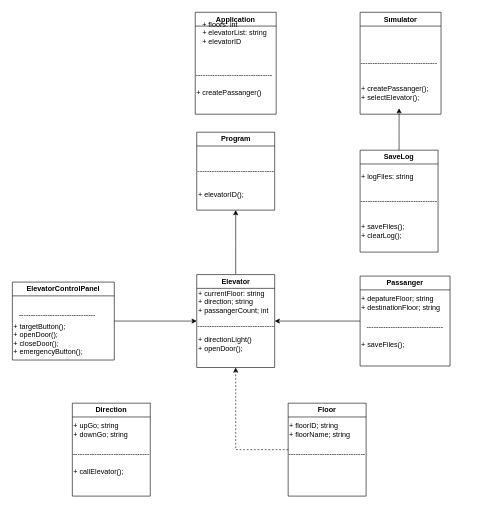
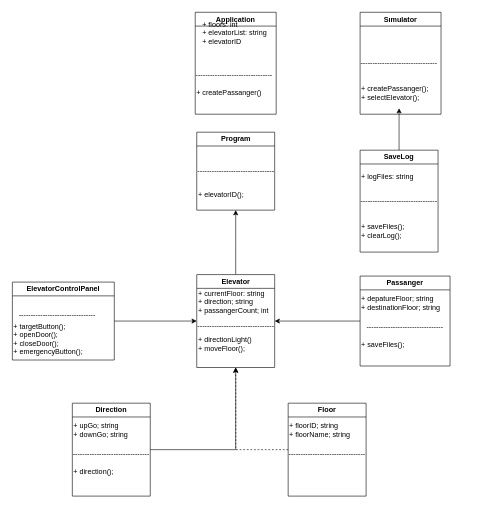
- <mxCell id="27" value="+ directionLight()&lt;br&gt;+ openDoor();" style="text;html=1;align=left;verticalAlign=middle;whiteSpace=wrap;rounded=0;" vertex="1" parent="26"><mxGeometry y="110" width="175" height="10" as="geometry" /></mxCell>
+ <mxCell id="27" value="+ directionLight()&lt;br&gt;+ moveFloor();" style="text;html=1;align=left;verticalAlign=middle;whiteSpace=wrap;rounded=0;" vertex="1" parent="26"><mxGeometry y="110" width="175" height="10" as="geometry" /></mxCell>
+ <mxCell id="45" style="edgeStyle=orthogonalEdgeStyle;rounded=0;orthogonalLoop=1;jettySize=auto;html=1;entryX=0.5;entryY=1;entryDx=0;entryDy=0;" edge="1" parent="1" source="46" target="26"><mxGeometry relative="1" as="geometry" /></mxCell>
- <mxCell id="47" value="+ callElevator();" style="text;html=1;align=left;verticalAlign=middle;whiteSpace=wrap;rounded=0;" vertex="1" parent="46"><mxGeometry y="110" width="175" height="10" as="geometry" /></mxCell>
+ <mxCell id="47" value="+ direction();" style="text;html=1;align=left;verticalAlign=middle;whiteSpace=wrap;rounded=0;" vertex="1" parent="46"><mxGeometry y="110" width="175" height="10" as="geometry" /></mxCell>
